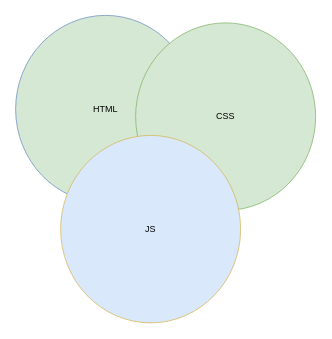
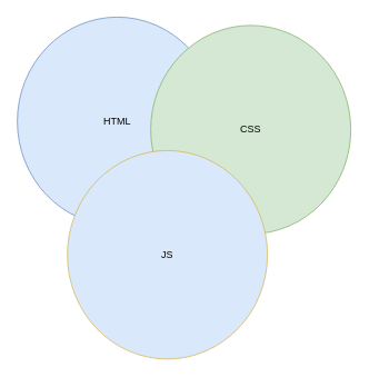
- <mxCell id="2" value="HTML" style="ellipse;whiteSpace=wrap;html=1;fillColor=#d5e8d4;strokeColor=#6c8ebf;" vertex="1" parent="1"><mxGeometry x="20" y="20" width="240" height="250" as="geometry" /></mxCell>
+ <mxCell id="2" value="HTML" style="ellipse;whiteSpace=wrap;html=1;fillColor=#dae8fc;strokeColor=#6c8ebf;" vertex="1" parent="1"><mxGeometry x="20" y="20" width="240" height="250" as="geometry" /></mxCell>
